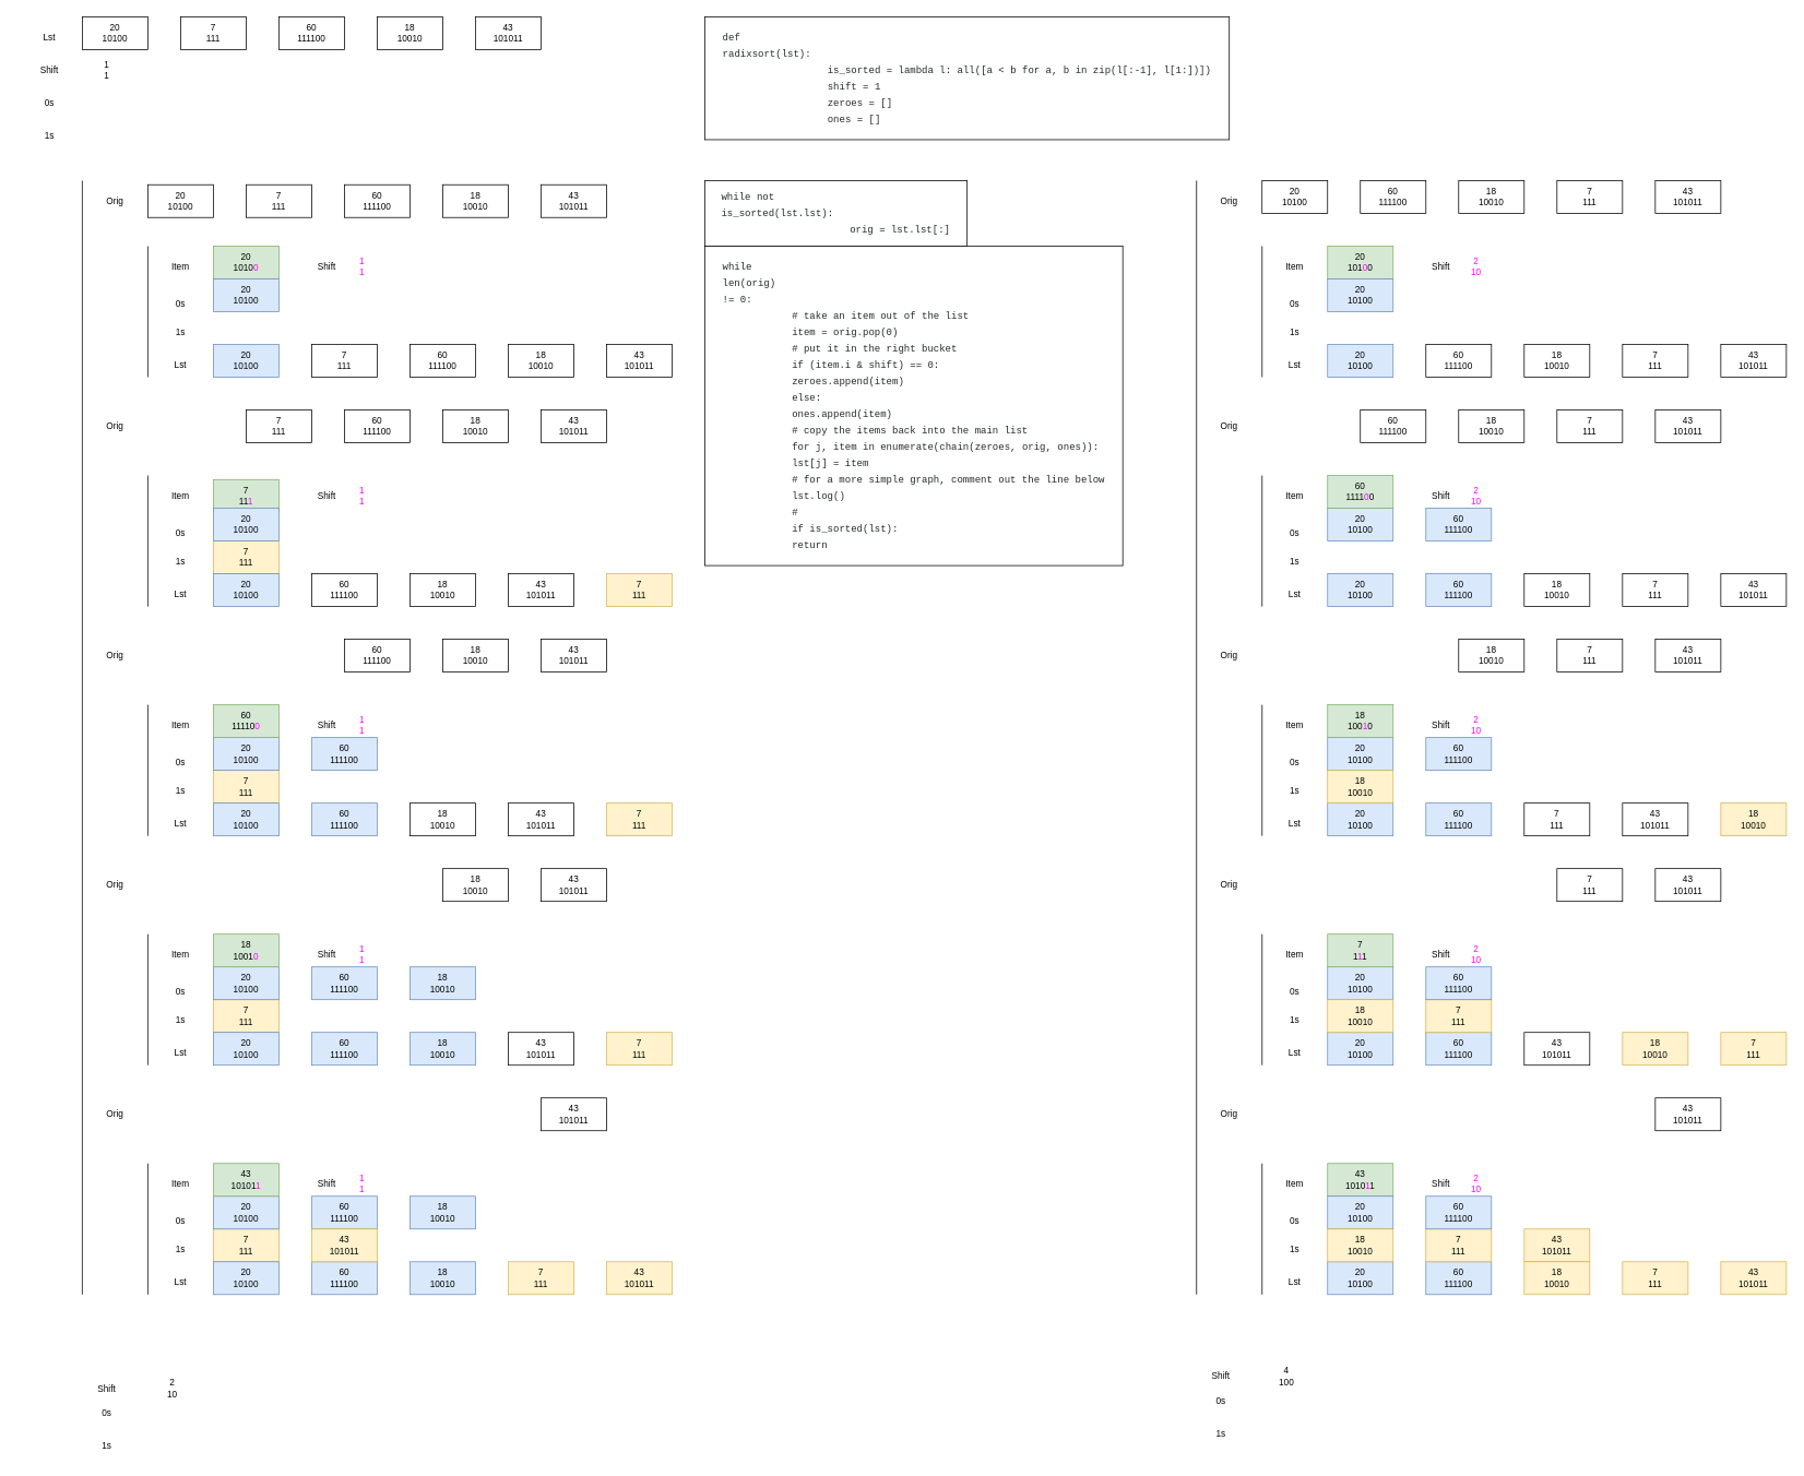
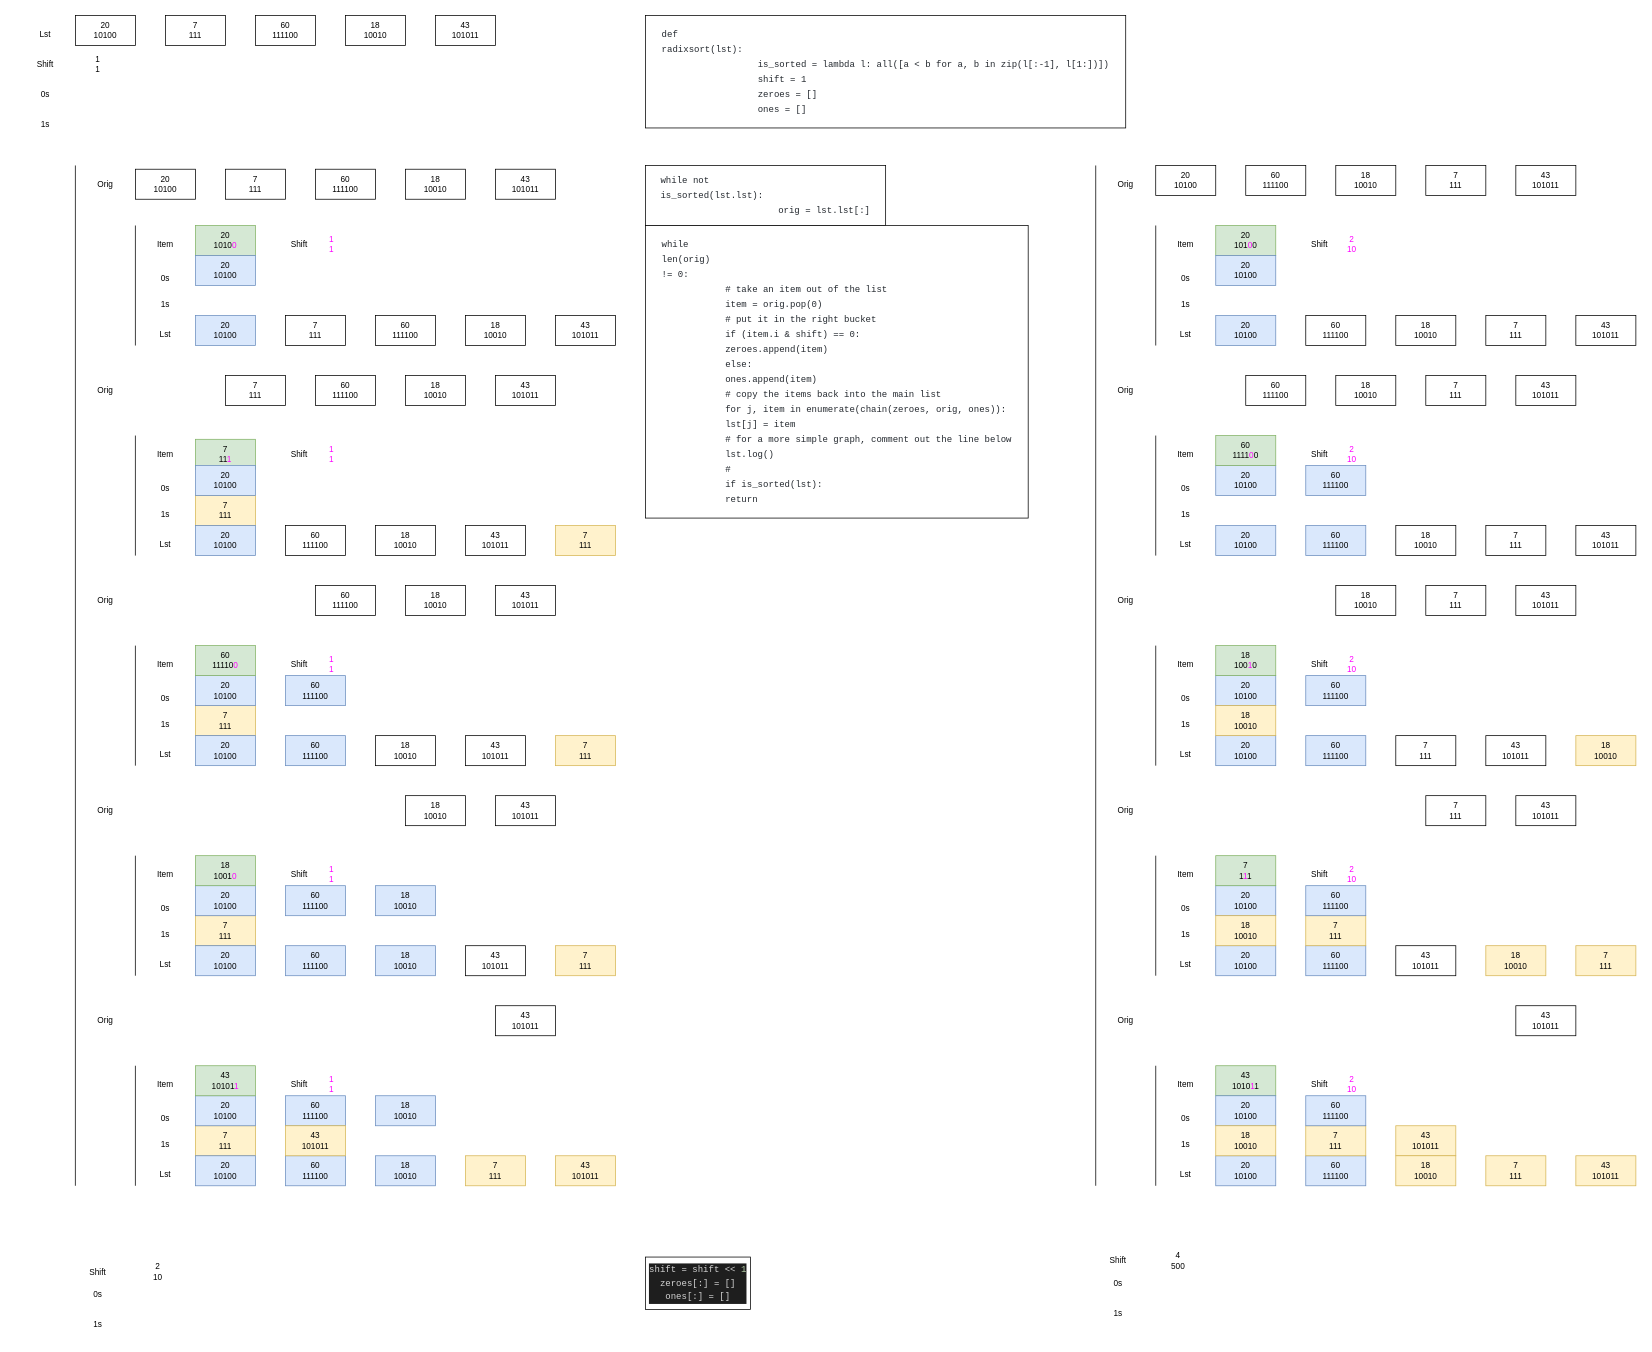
- <mxCell id="236" value="4&lt;br&gt;100" style="text;html=1;strokeColor=none;fillColor=none;align=center;verticalAlign=middle;whiteSpace=wrap;rounded=0;fontSize=11;fontColor=#000000;" vertex="1" parent="1"><mxGeometry x="1540" y="1665" width="60" height="30" as="geometry" /></mxCell>
+ <mxCell id="236" value="4&lt;br&gt;500" style="text;html=1;strokeColor=none;fillColor=none;align=center;verticalAlign=middle;whiteSpace=wrap;rounded=0;fontSize=11;fontColor=#000000;" vertex="1" parent="1"><mxGeometry x="1540" y="1665" width="60" height="30" as="geometry" /></mxCell>
+ <mxCell id="191" value="&lt;meta charset=&quot;utf-8&quot;&gt;&lt;div style=&quot;color: rgb(212, 212, 212); background-color: rgb(30, 30, 30); font-family: Menlo, Monaco, &amp;quot;Courier New&amp;quot;, monospace; font-weight: normal; font-size: 12px; line-height: 18px;&quot;&gt;&lt;div&gt;&lt;span style=&quot;color: #d4d4d4;&quot;&gt;shift = shift &amp;lt;&amp;lt; &lt;/span&gt;&lt;span style=&quot;color: #b5cea8;&quot;&gt;1&lt;/span&gt;&lt;/div&gt;&lt;div&gt;&lt;span style=&quot;color: #d4d4d4;&quot;&gt;zeroes[:] = []&lt;/span&gt;&lt;/div&gt;&lt;div&gt;&lt;span style=&quot;color: #d4d4d4;&quot;&gt;ones[:] = []&lt;/span&gt;&lt;/div&gt;&lt;/div&gt;" style="rounded=0;whiteSpace=wrap;html=1;fontSize=11;fontColor=#FF00FF;fillColor=default;" vertex="1" parent="1"><mxGeometry x="860" y="1675" width="140" height="70" as="geometry" /></mxCell>
